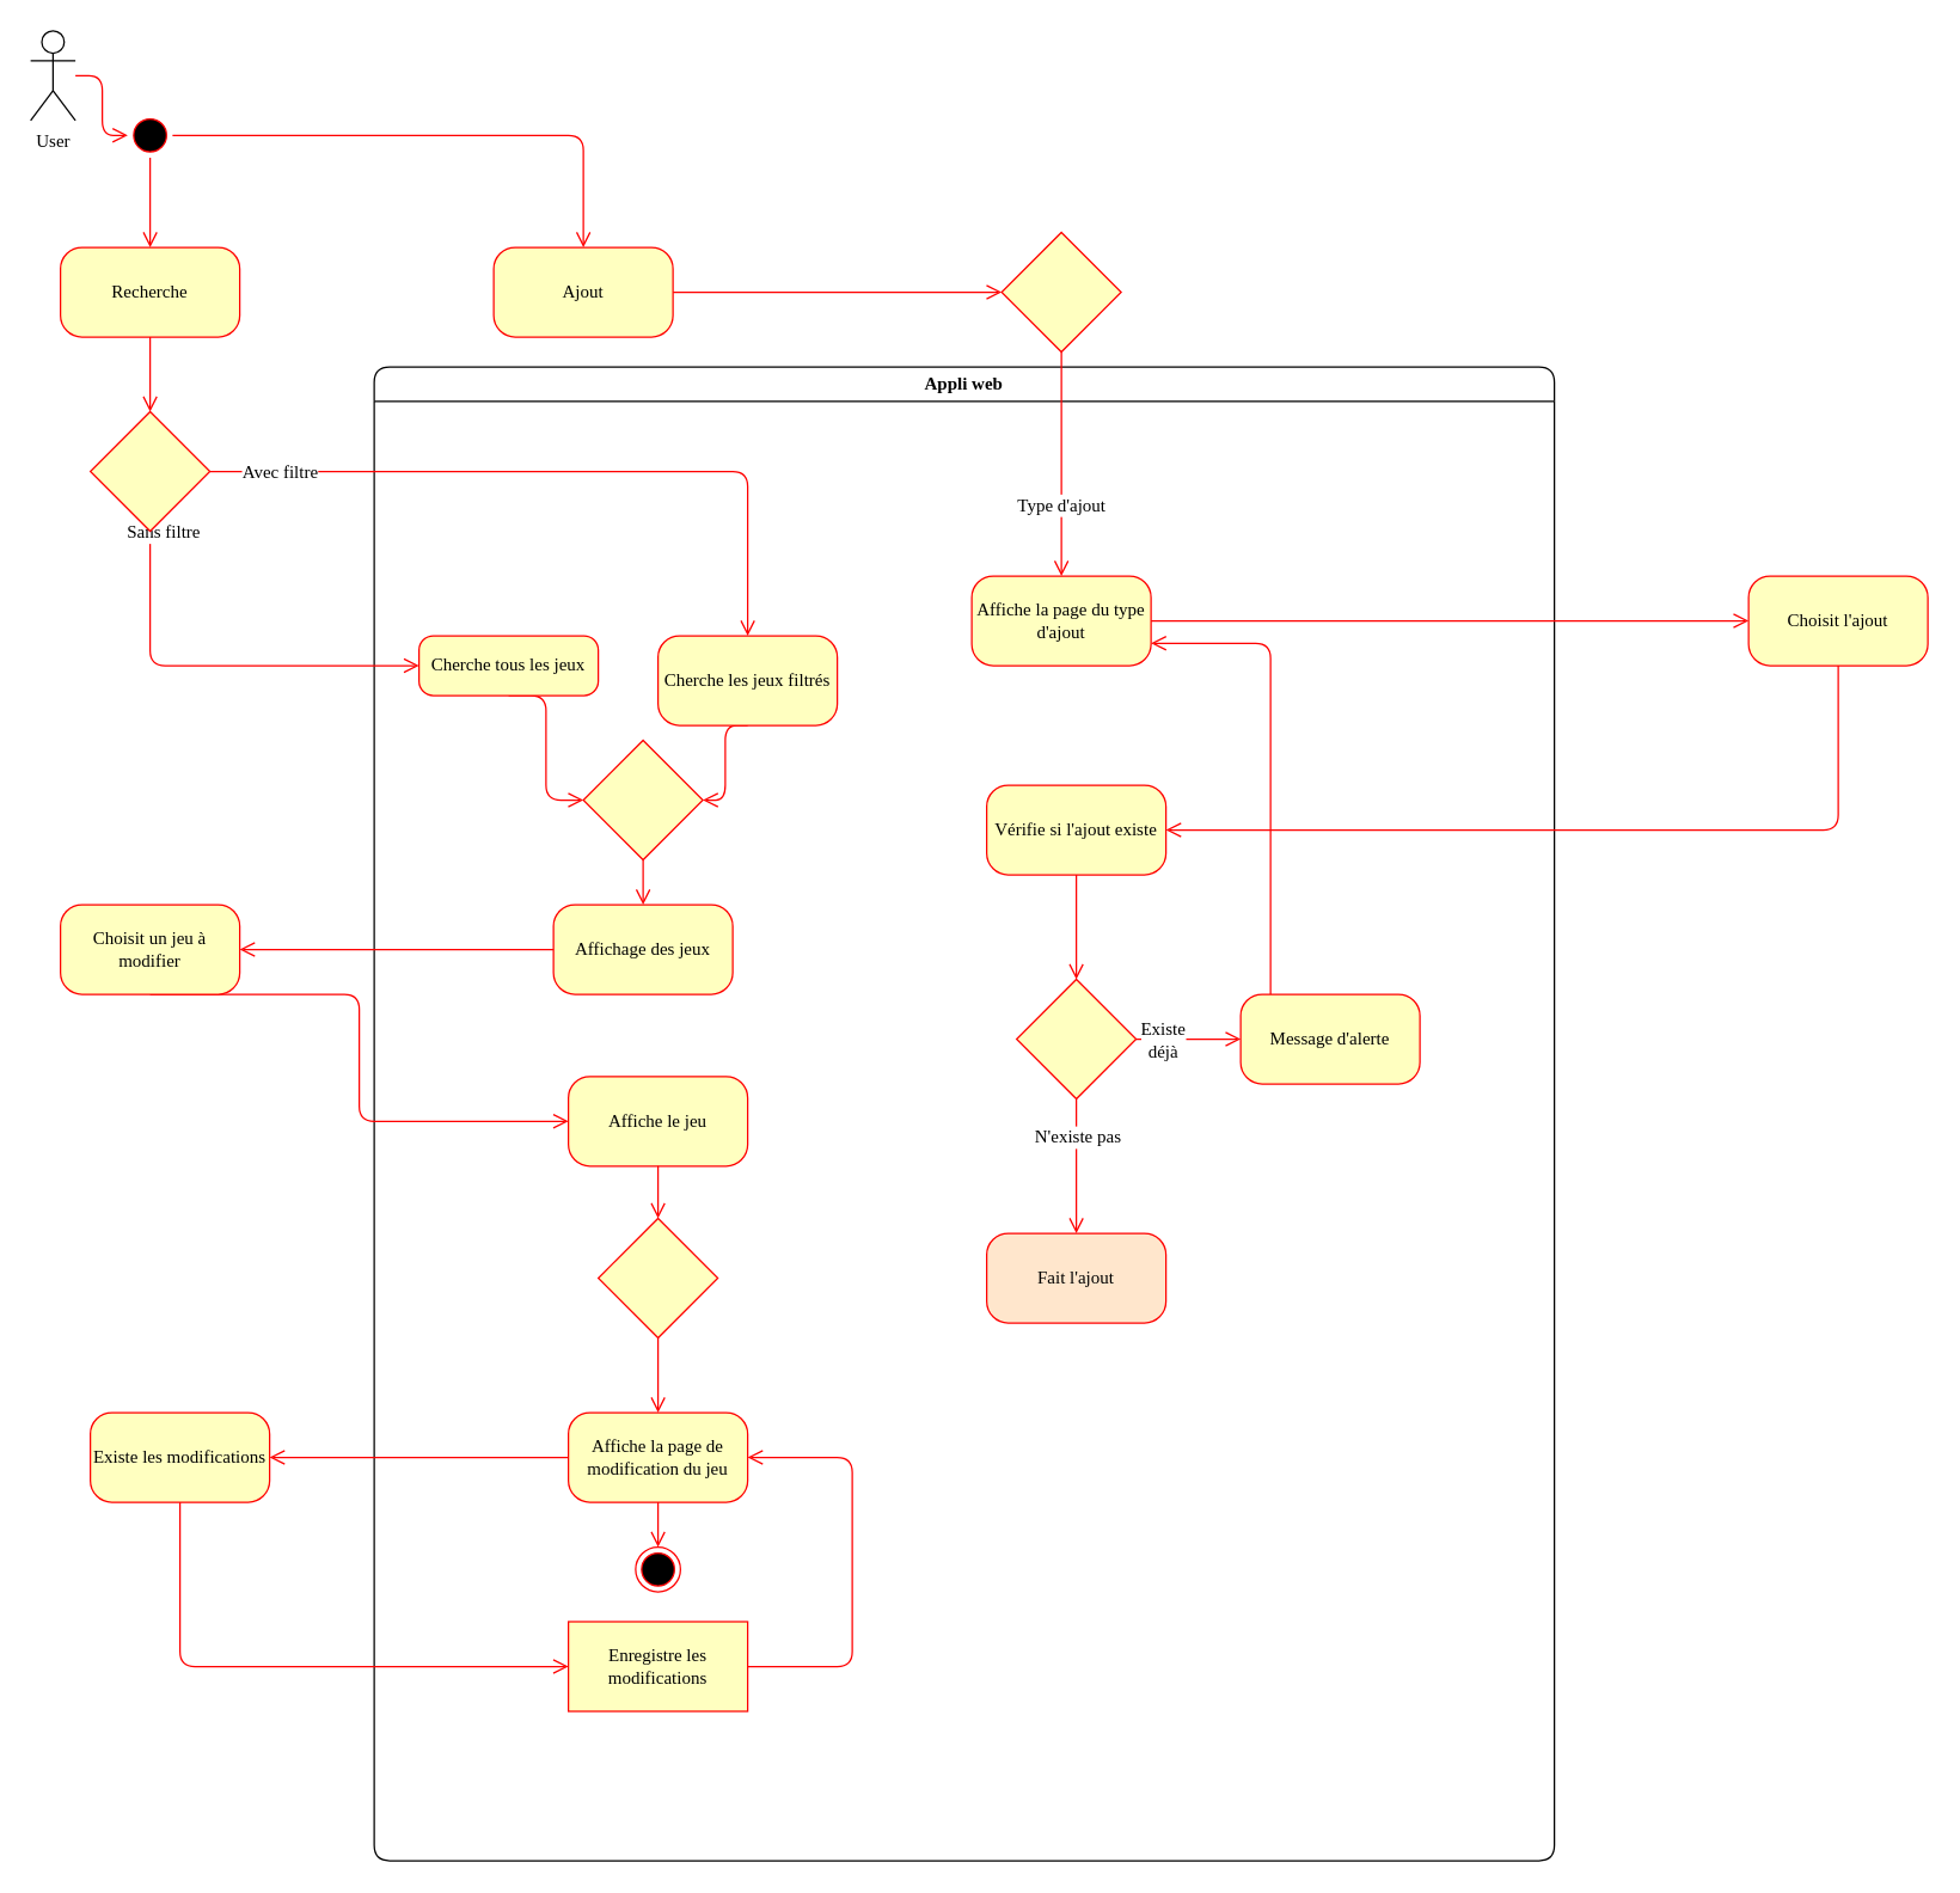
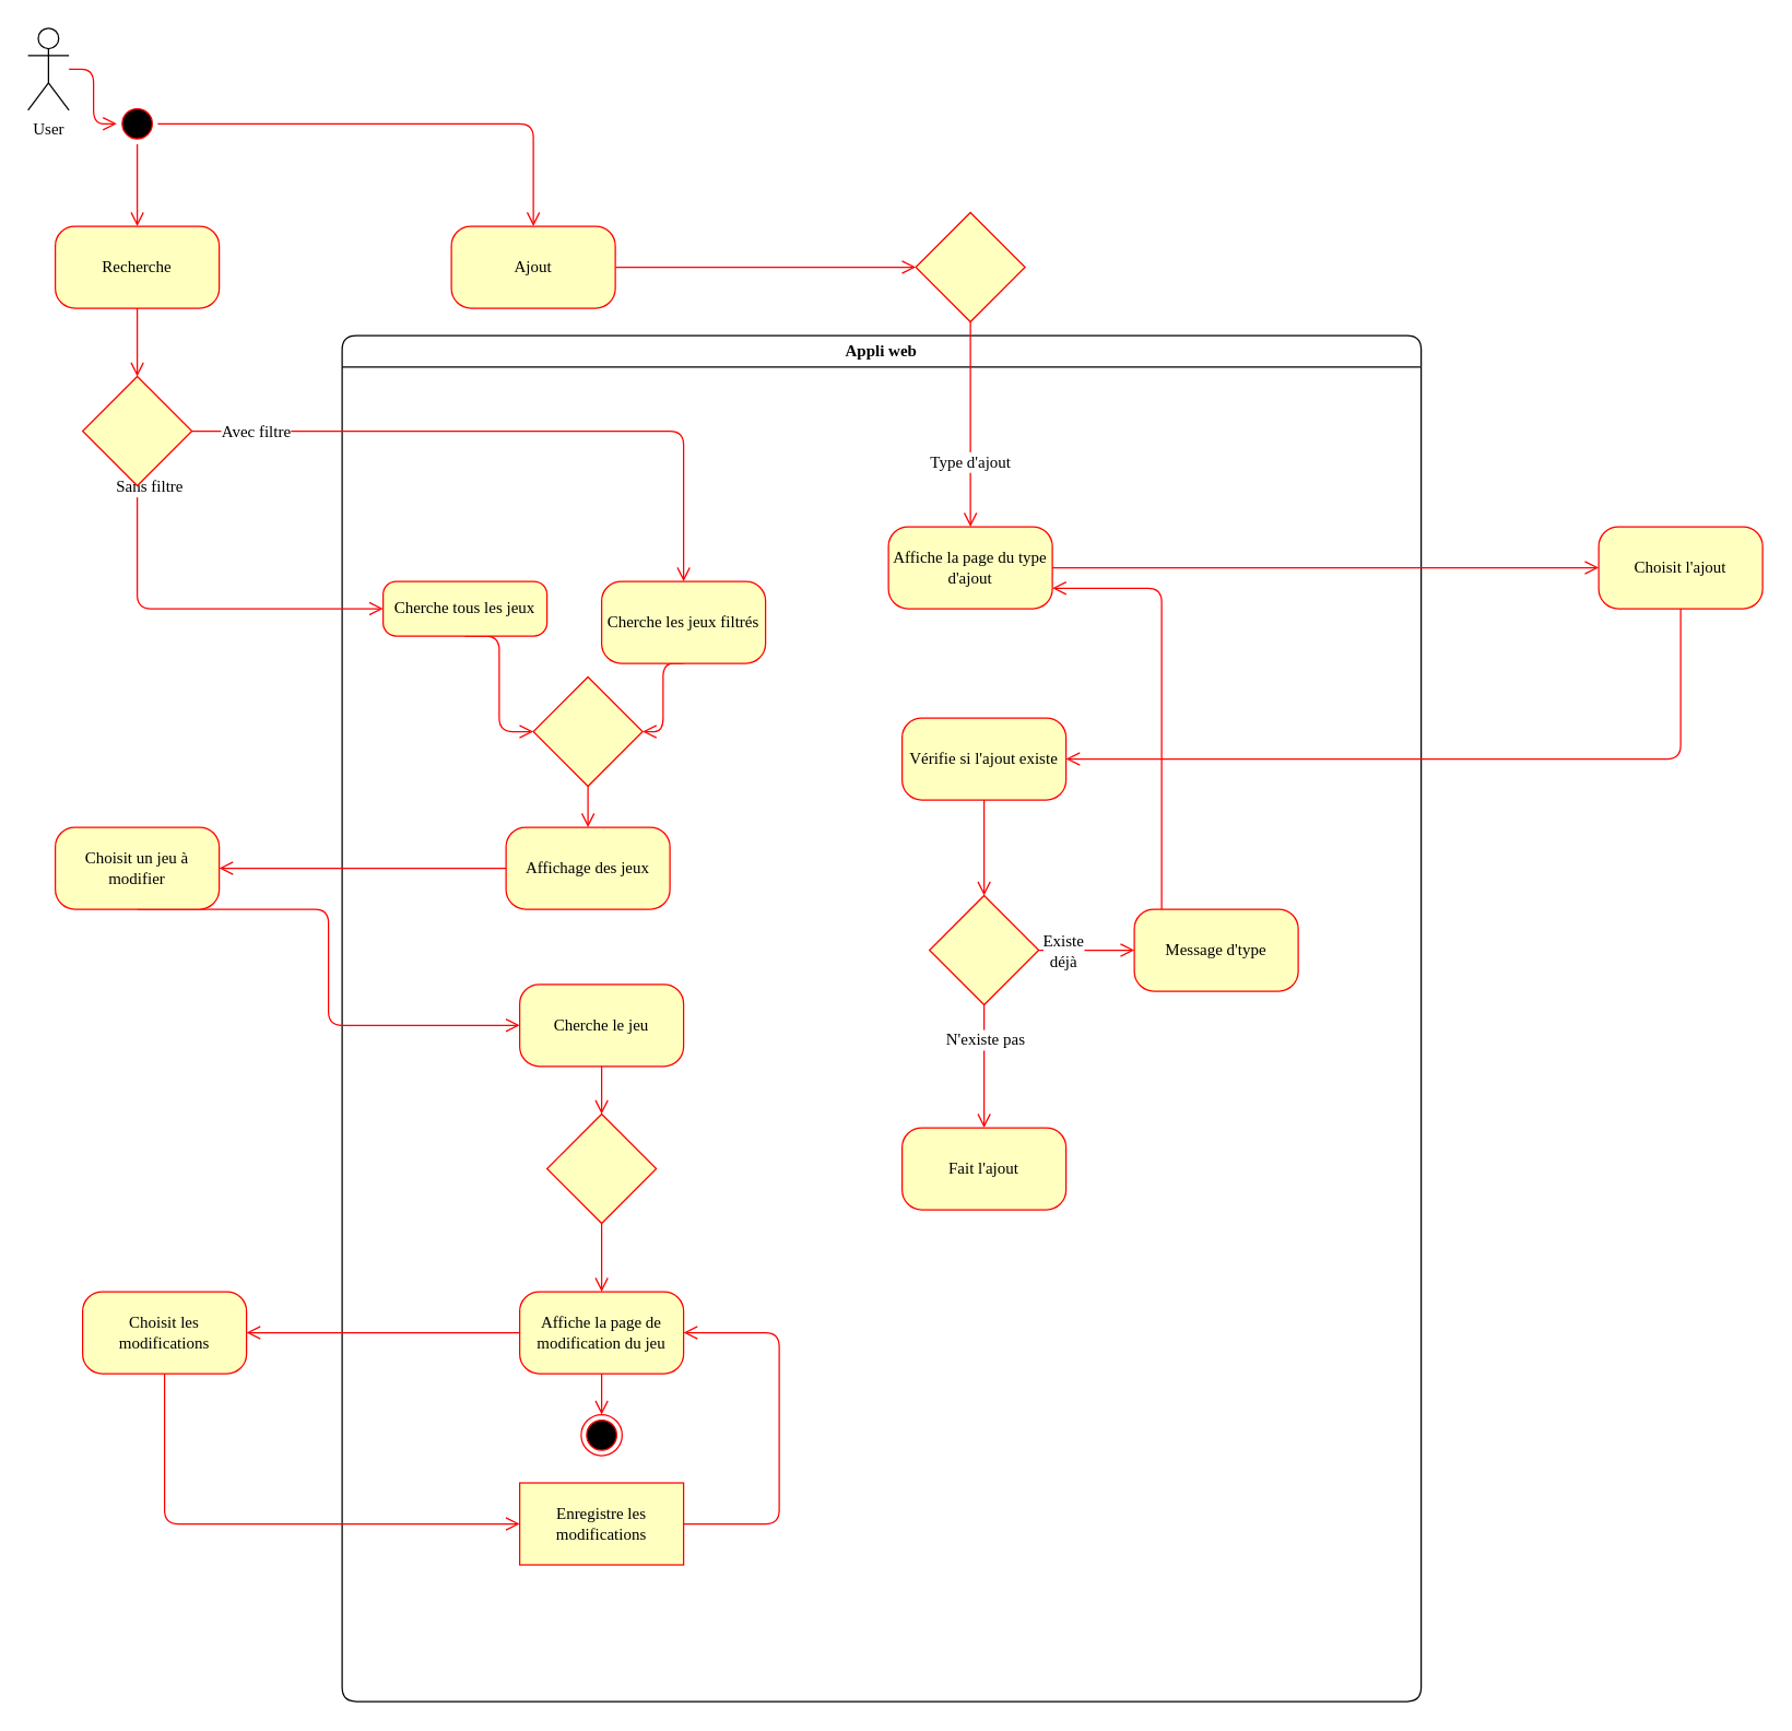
- <mxCell id="30" value="Message d'alerte" style="whiteSpace=wrap;html=1;fontFamily=Verdana;fillColor=#ffffc0;strokeColor=#ff0000;fontColor=#000000;rounded=1;arcSize=24;shadow=0;comic=0;labelBackgroundColor=none;" vertex="1" parent="6"><mxGeometry x="580" y="420" width="120" height="60" as="geometry" /></mxCell>
+ <mxCell id="30" value="Message d'type" style="whiteSpace=wrap;html=1;fontFamily=Verdana;fillColor=#ffffc0;strokeColor=#ff0000;fontColor=#000000;rounded=1;arcSize=24;shadow=0;comic=0;labelBackgroundColor=none;" vertex="1" parent="6"><mxGeometry x="580" y="420" width="120" height="60" as="geometry" /></mxCell>
- <mxCell id="11" value="Affiche le jeu" style="rounded=1;whiteSpace=wrap;html=1;arcSize=24;fillColor=#ffffc0;strokeColor=#ff0000;shadow=0;comic=0;labelBackgroundColor=none;fontFamily=Verdana;fontSize=12;fontColor=#000000;align=center;" parent="6" vertex="1"><mxGeometry x="130" y="475" width="120" height="60" as="geometry" /></mxCell>
+ <mxCell id="11" value="Cherche le jeu" style="rounded=1;whiteSpace=wrap;html=1;arcSize=24;fillColor=#ffffc0;strokeColor=#ff0000;shadow=0;comic=0;labelBackgroundColor=none;fontFamily=Verdana;fontSize=12;fontColor=#000000;align=center;" parent="6" vertex="1"><mxGeometry x="130" y="475" width="120" height="60" as="geometry" /></mxCell>
- <mxCell id="33" value="Fait l'ajout" style="whiteSpace=wrap;html=1;fontFamily=Verdana;fillColor=#ffe6cc;strokeColor=#ff0000;fontColor=#000000;rounded=1;arcSize=24;shadow=0;comic=0;labelBackgroundColor=none;" vertex="1" parent="6"><mxGeometry x="410" y="580" width="120" height="60" as="geometry" /></mxCell>
+ <mxCell id="33" value="Fait l'ajout" style="whiteSpace=wrap;html=1;fontFamily=Verdana;fillColor=#ffffc0;strokeColor=#ff0000;fontColor=#000000;rounded=1;arcSize=24;shadow=0;comic=0;labelBackgroundColor=none;" vertex="1" parent="6"><mxGeometry x="410" y="580" width="120" height="60" as="geometry" /></mxCell>
- <mxCell id="46" value="Existe les modifications" style="whiteSpace=wrap;html=1;fontFamily=Verdana;fillColor=#ffffc0;strokeColor=#ff0000;fontColor=#000000;rounded=1;arcSize=24;shadow=0;comic=0;labelBackgroundColor=none;" parent="1" vertex="1"><mxGeometry x="60" y="945" width="120" height="60" as="geometry" /></mxCell>
+ <mxCell id="46" value="Choisit les modifications" style="whiteSpace=wrap;html=1;fontFamily=Verdana;fillColor=#ffffc0;strokeColor=#ff0000;fontColor=#000000;rounded=1;arcSize=24;shadow=0;comic=0;labelBackgroundColor=none;" parent="1" vertex="1"><mxGeometry x="60" y="945" width="120" height="60" as="geometry" /></mxCell>
